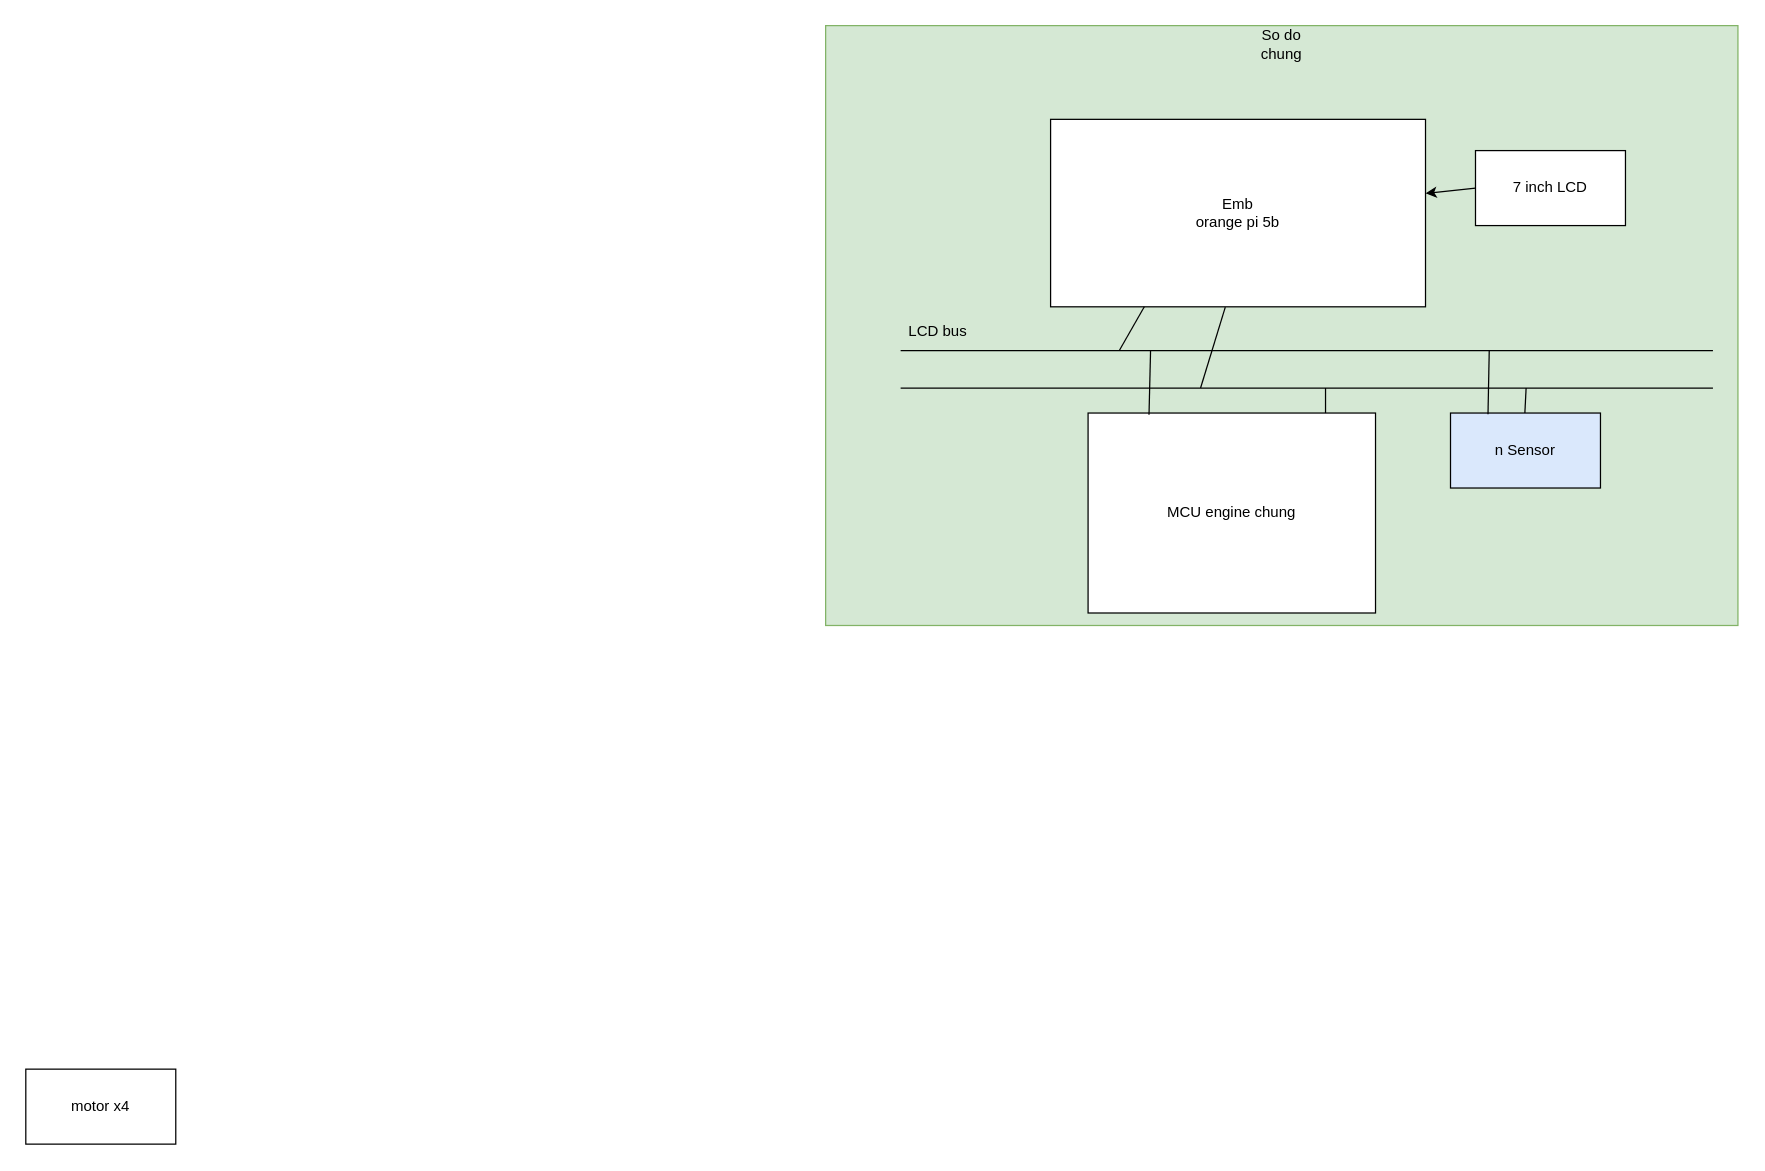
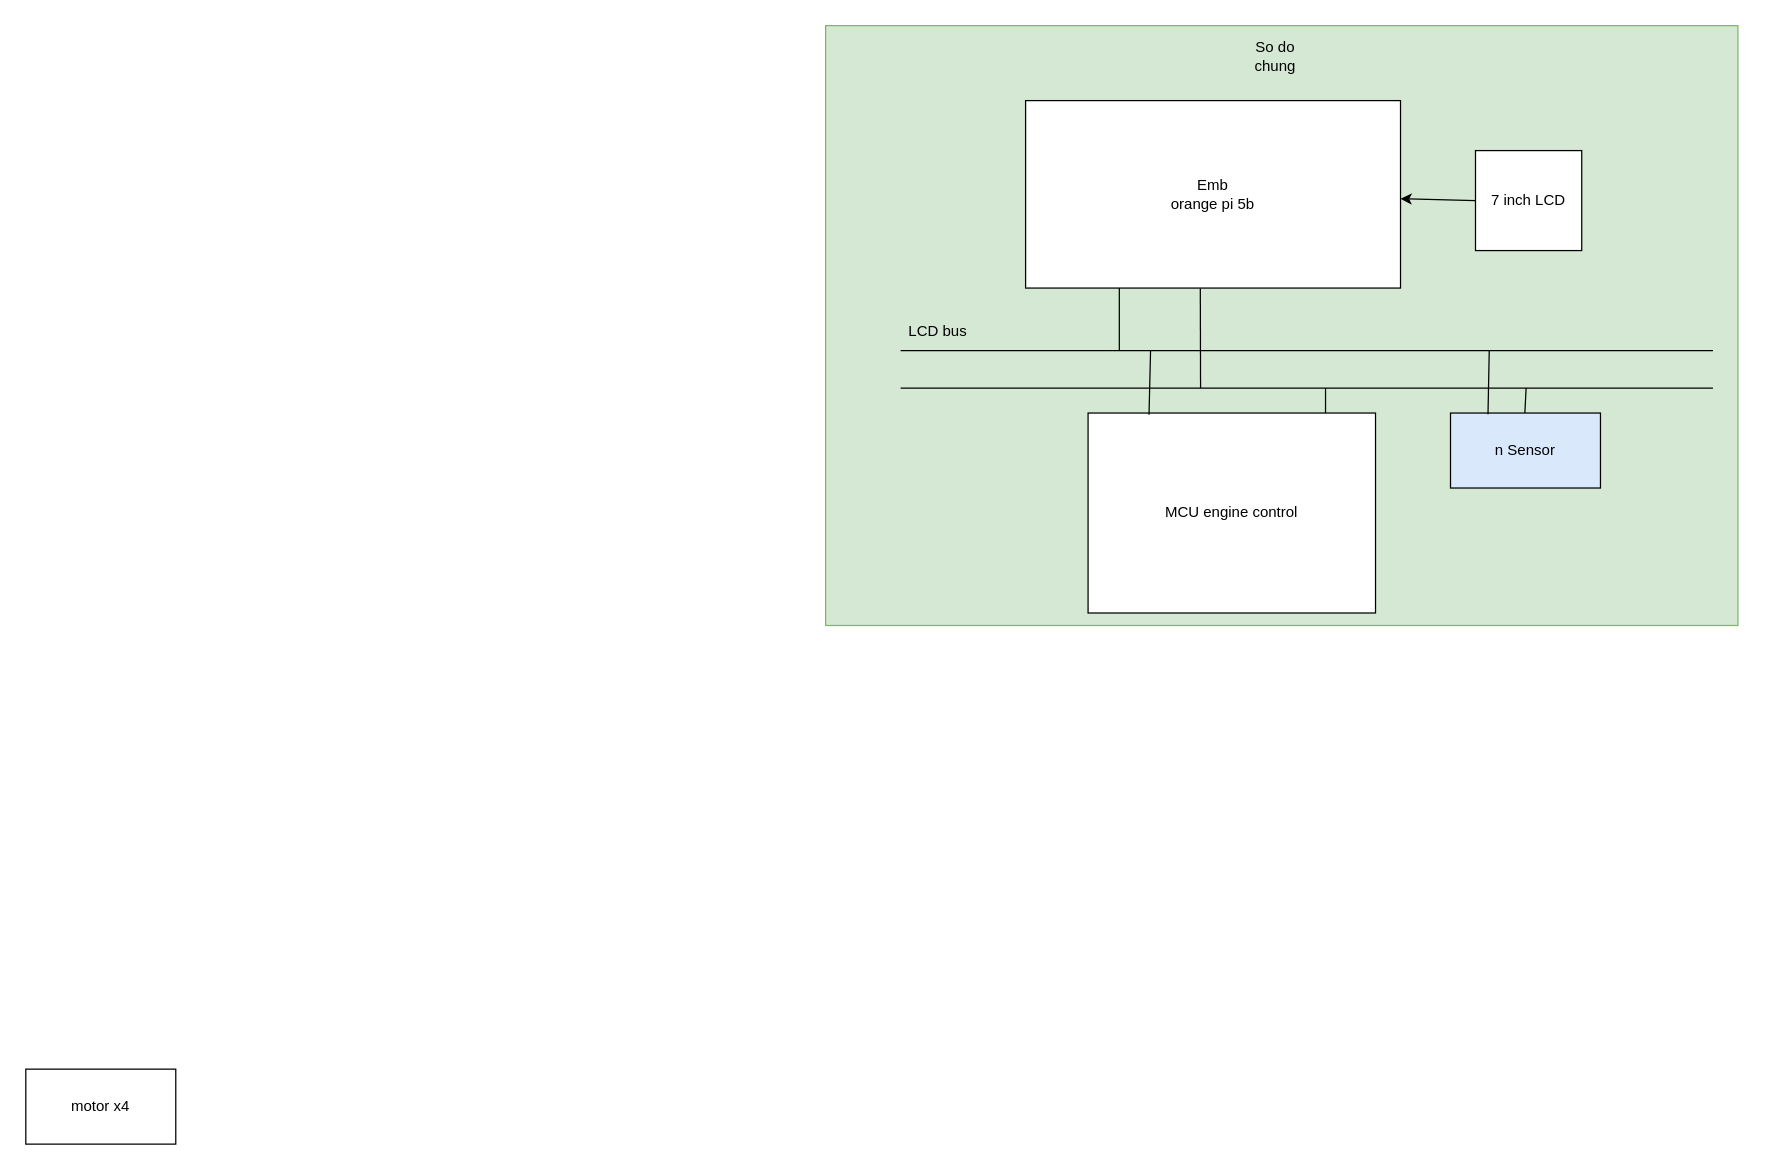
- <mxCell id="17" value="So do chung" style="text;html=1;strokeColor=none;fillColor=none;align=center;verticalAlign=middle;whiteSpace=wrap;rounded=0;" vertex="1" parent="1"><mxGeometry x="995" y="20" width="60" height="30" as="geometry" /></mxCell>
+ <mxCell id="17" value="So do chung" style="text;html=1;strokeColor=none;fillColor=none;align=center;verticalAlign=middle;whiteSpace=wrap;rounded=0;" vertex="1" parent="1"><mxGeometry x="990" y="30" width="60" height="30" as="geometry" /></mxCell>
- <mxCell id="4" value="7 inch LCD" style="rounded=0;whiteSpace=wrap;html=1;" vertex="1" parent="1"><mxGeometry x="1180" y="120" width="120" height="60" as="geometry" /></mxCell>
+ <mxCell id="4" value="7 inch LCD" style="rounded=0;whiteSpace=wrap;html=1;" vertex="1" parent="1"><mxGeometry x="1180" y="120" width="85" height="80" as="geometry" /></mxCell>
- <mxCell id="3" value="Emb&lt;br&gt;orange pi 5b" style="rounded=0;whiteSpace=wrap;html=1;" vertex="1" parent="1"><mxGeometry x="840" y="95" width="300" height="150" as="geometry" /></mxCell>
+ <mxCell id="3" value="Emb&lt;br&gt;orange pi 5b" style="rounded=0;whiteSpace=wrap;html=1;" vertex="1" parent="1"><mxGeometry x="820" y="80" width="300" height="150" as="geometry" /></mxCell>
- <mxCell id="9" value="MCU&amp;nbsp;engine chung" style="rounded=0;whiteSpace=wrap;html=1;" vertex="1" parent="1"><mxGeometry x="870" y="330" width="230" height="160" as="geometry" /></mxCell>
+ <mxCell id="9" value="MCU&amp;nbsp;engine control" style="rounded=0;whiteSpace=wrap;html=1;" vertex="1" parent="1"><mxGeometry x="870" y="330" width="230" height="160" as="geometry" /></mxCell>
